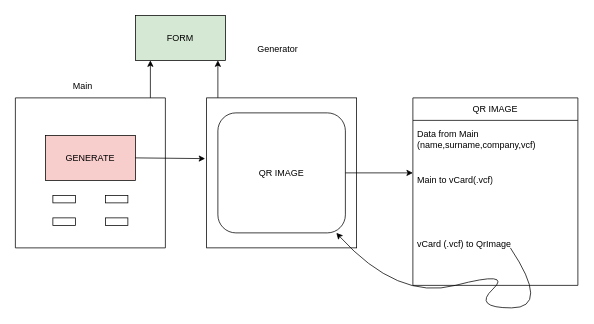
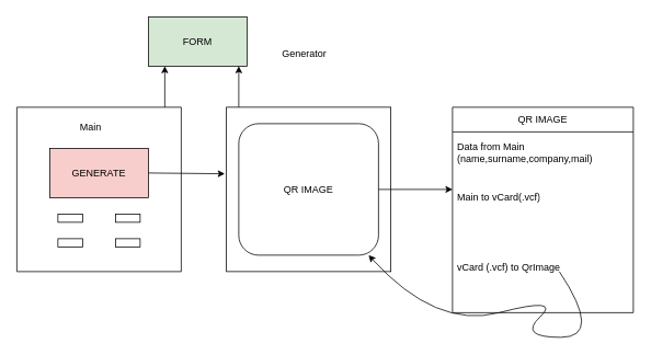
- <mxCell id="8" value="Main" style="text;html=1;align=center;verticalAlign=middle;whiteSpace=wrap;rounded=0;" vertex="1" parent="5"><mxGeometry x="60" y="-30" width="60" height="30" as="geometry" /></mxCell>
+ <mxCell id="8" value="Main" style="text;html=1;align=center;verticalAlign=middle;whiteSpace=wrap;rounded=0;" vertex="1" parent="5"><mxGeometry x="60" y="10" width="60" height="30" as="geometry" /></mxCell>
- <mxCell id="19" value="Data from Main (name,surname,company,vcf)" style="text;strokeColor=none;fillColor=none;align=left;verticalAlign=middle;spacingLeft=4;spacingRight=4;overflow=hidden;points=[[0,0.5],[1,0.5]];portConstraint=eastwest;rotatable=0;whiteSpace=wrap;html=1;" vertex="1" parent="18"><mxGeometry y="30" width="220" height="50" as="geometry" /></mxCell>
+ <mxCell id="19" value="Data from Main (name,surname,company,mail)" style="text;strokeColor=none;fillColor=none;align=left;verticalAlign=middle;spacingLeft=4;spacingRight=4;overflow=hidden;points=[[0,0.5],[1,0.5]];portConstraint=eastwest;rotatable=0;whiteSpace=wrap;html=1;" vertex="1" parent="18"><mxGeometry y="30" width="220" height="50" as="geometry" /></mxCell>
